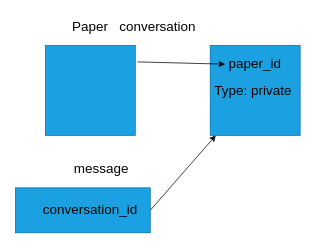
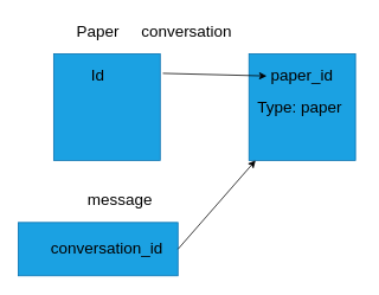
- <mxCell id="3" value="Paper" style="text;strokeColor=none;align=center;fillColor=none;html=1;verticalAlign=middle;whiteSpace=wrap;rounded=0;fontSize=18;" vertex="1" parent="1"><mxGeometry x="90" y="20" width="60" height="30" as="geometry" /></mxCell>
+ <mxCell id="3" value="Paper" style="text;strokeColor=none;align=center;fillColor=none;html=1;verticalAlign=middle;whiteSpace=wrap;rounded=0;fontSize=18;" vertex="1" parent="1"><mxGeometry x="80" y="20" width="60" height="30" as="geometry" /></mxCell>
+ <mxCell id="4" value="Id" style="text;strokeColor=none;align=center;fillColor=none;html=1;verticalAlign=middle;whiteSpace=wrap;rounded=0;fontSize=18;" vertex="1" parent="1"><mxGeometry x="80" y="70" width="60" height="30" as="geometry" /></mxCell>
- <mxCell id="13" value="Type: private&amp;nbsp;" style="text;strokeColor=none;align=center;fillColor=none;html=1;verticalAlign=middle;whiteSpace=wrap;rounded=0;fontSize=18;" vertex="1" parent="1"><mxGeometry x="275" y="105" width="130" height="30" as="geometry" /></mxCell>
+ <mxCell id="13" value="Type: paper&amp;nbsp;" style="text;strokeColor=none;align=center;fillColor=none;html=1;verticalAlign=middle;whiteSpace=wrap;rounded=0;fontSize=18;" vertex="1" parent="1"><mxGeometry x="275" y="105" width="130" height="30" as="geometry" /></mxCell>
